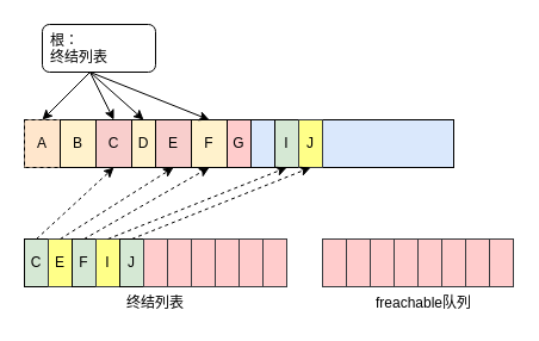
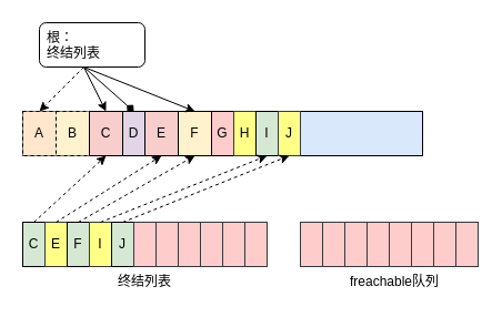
- <mxCell id="15" value="" style="endArrow=classic;html=1;exitX=0.5;exitY=1;exitDx=0;exitDy=0;entryX=0.5;entryY=0;entryDx=0;entryDy=0;" edge="1" parent="1" source="14" target="3"><mxGeometry width="50" height="50" relative="1" as="geometry"><mxPoint x="200" y="240" as="sourcePoint" /><mxPoint x="250" y="190" as="targetPoint" /></mxGeometry></mxCell>
+ <mxCell id="15" value="" style="endArrow=classic;html=1;exitX=0.5;exitY=1;exitDx=0;exitDy=0;entryX=0.5;entryY=0;entryDx=0;entryDy=0;dashed=1;" edge="1" parent="1" source="14" target="3"><mxGeometry width="50" height="50" relative="1" as="geometry"><mxPoint x="200" y="240" as="sourcePoint" /><mxPoint x="250" y="190" as="targetPoint" /></mxGeometry></mxCell>
- <mxCell id="17" value="" style="endArrow=classic;html=1;entryX=0.5;entryY=0;entryDx=0;entryDy=0;exitX=0.5;exitY=1;exitDx=0;exitDy=0;" edge="1" parent="1" source="14" target="6"><mxGeometry width="50" height="50" relative="1" as="geometry"><mxPoint x="74" y="60" as="sourcePoint" /><mxPoint x="244" y="190" as="targetPoint" /></mxGeometry></mxCell>
+ <mxCell id="17" value="" style="endArrow=diamond;html=1;entryX=0.5;entryY=0;entryDx=0;entryDy=0;exitX=0.5;exitY=1;exitDx=0;exitDy=0;" edge="1" parent="1" source="14" target="6"><mxGeometry width="50" height="50" relative="1" as="geometry"><mxPoint x="74" y="60" as="sourcePoint" /><mxPoint x="244" y="190" as="targetPoint" /></mxGeometry></mxCell>
- <mxCell id="4" value="B" style="rounded=0;whiteSpace=wrap;html=1;fillColor=#fff2cc;" parent="1" vertex="1"><mxGeometry x="50" y="100" width="30" height="40" as="geometry" /></mxCell>
+ <mxCell id="4" value="B" style="rounded=0;whiteSpace=wrap;html=1;fillColor=#fff2cc;dashed=1;" parent="1" vertex="1"><mxGeometry x="50" y="100" width="30" height="40" as="geometry" /></mxCell>
- <mxCell id="6" value="D" style="rounded=0;whiteSpace=wrap;html=1;fillColor=#fff2cc;" vertex="1" parent="1"><mxGeometry x="110" y="100" width="20" height="40" as="geometry" /></mxCell>
+ <mxCell id="6" value="D" style="rounded=0;whiteSpace=wrap;html=1;fillColor=#e1d5e7;" vertex="1" parent="1"><mxGeometry x="110" y="100" width="20" height="40" as="geometry" /></mxCell>
+ <mxCell id="10" value="H" style="rounded=0;whiteSpace=wrap;html=1;fillColor=#ffff88;strokeColor=#36393d;" vertex="1" parent="1"><mxGeometry x="210" y="100" width="20" height="40" as="geometry" /></mxCell>
